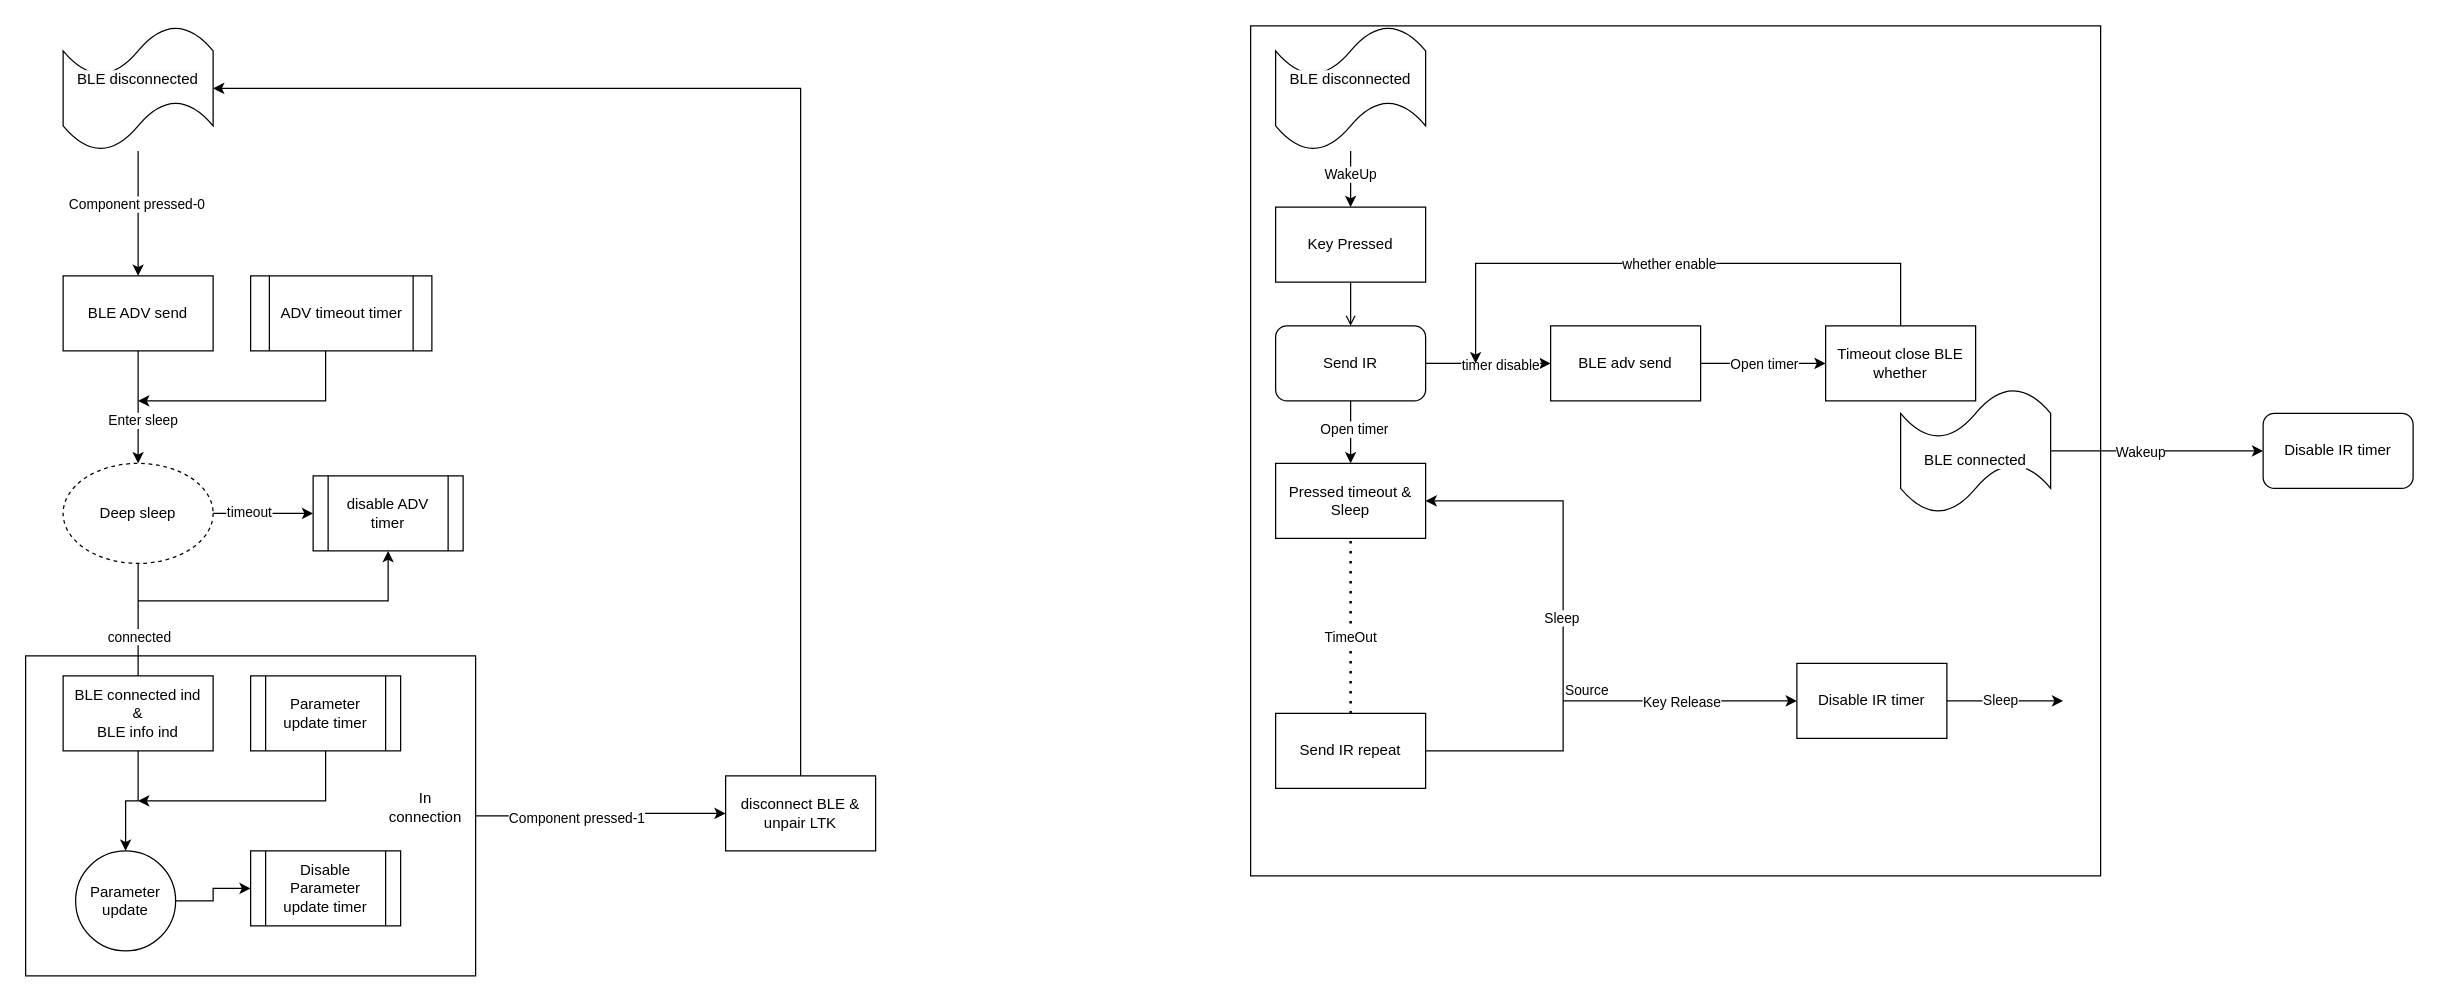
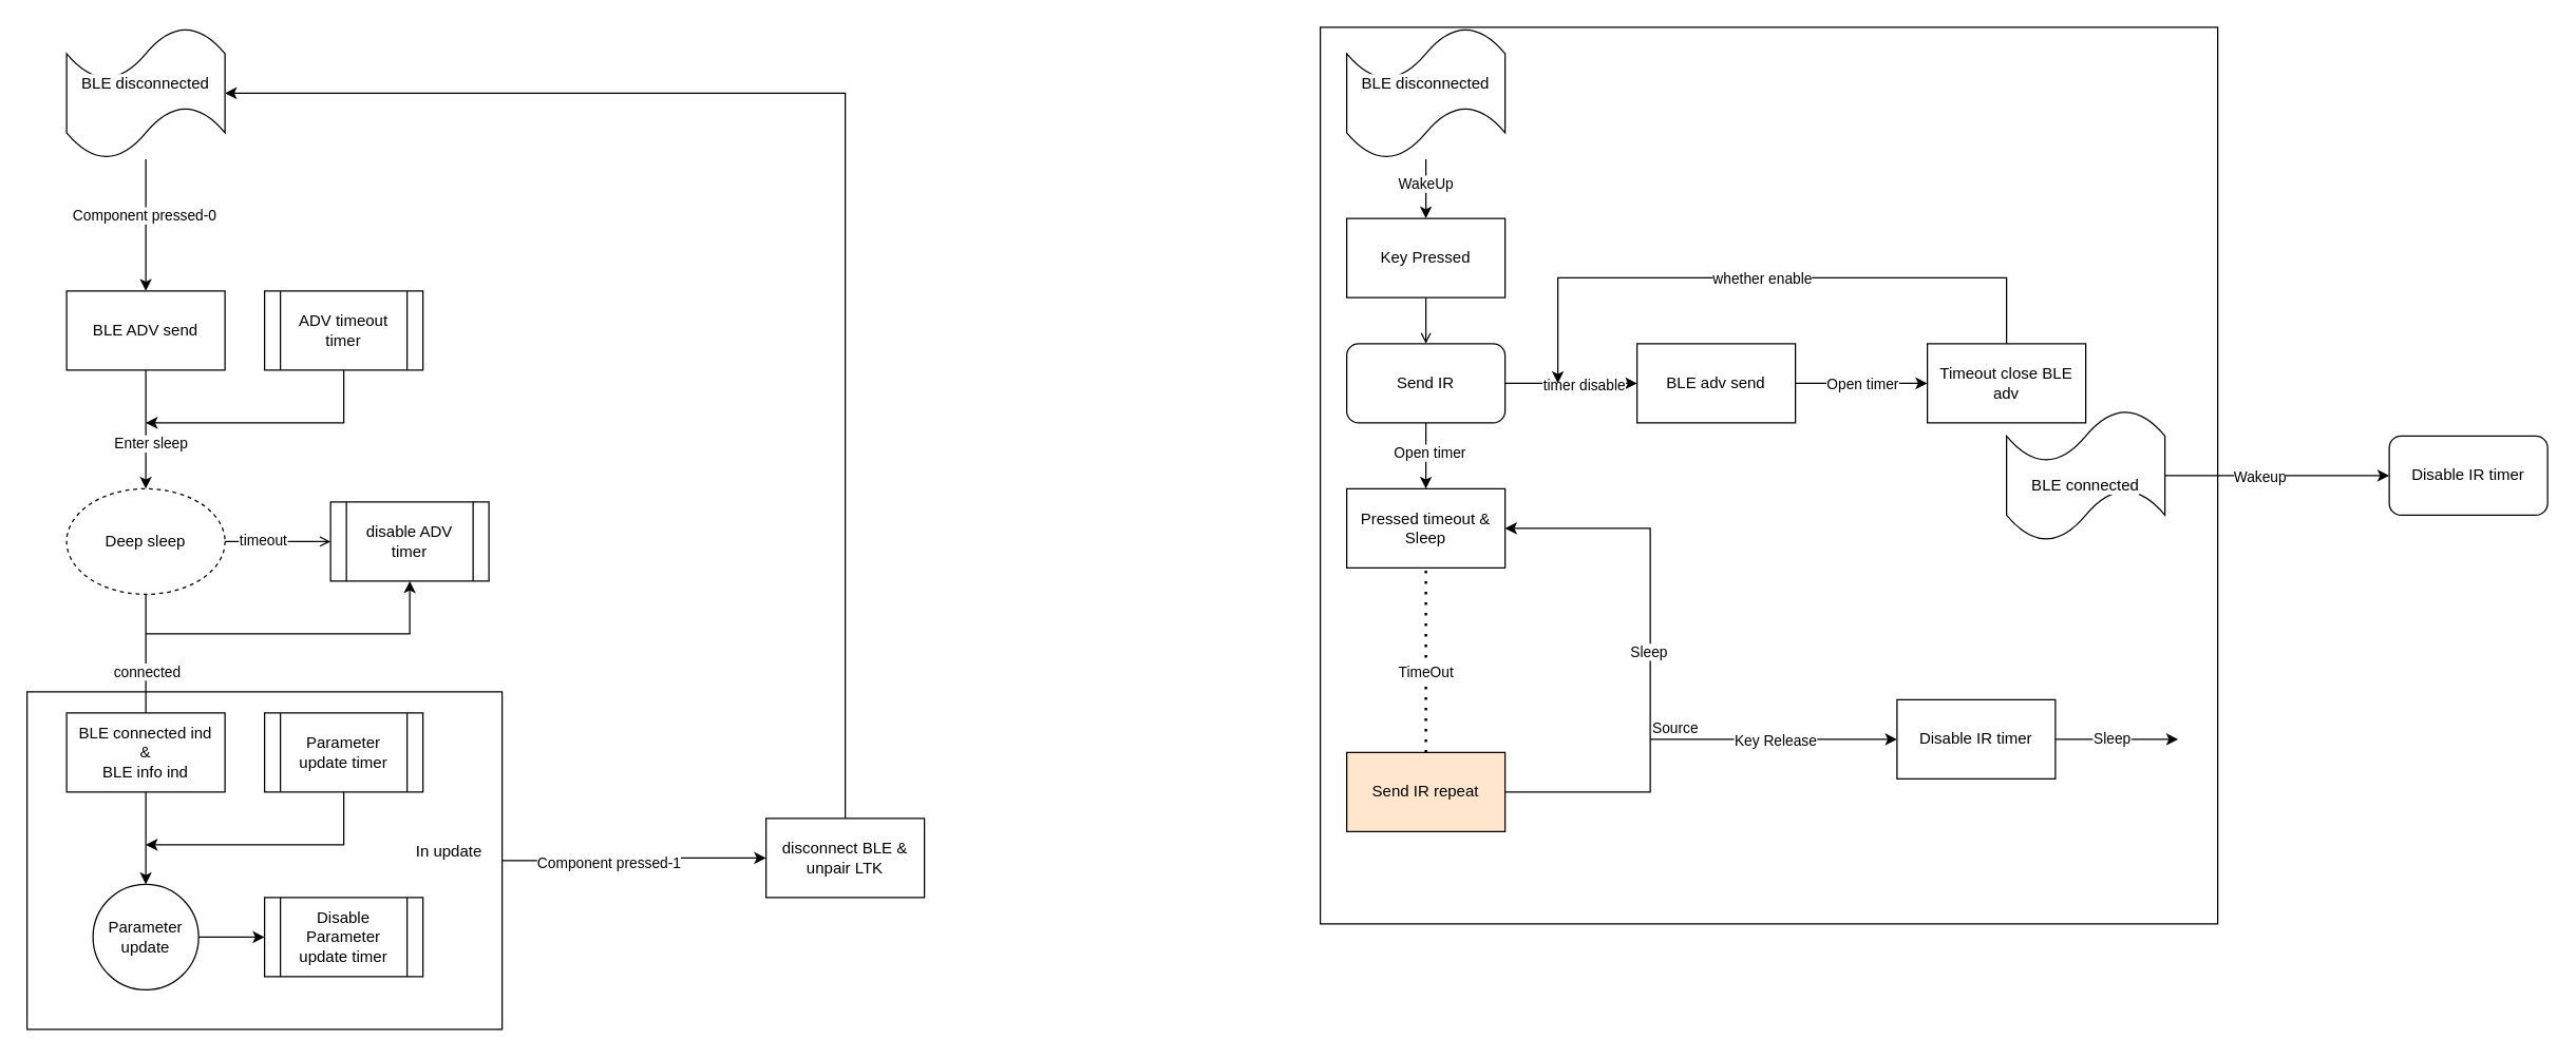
- <mxCell id="45" value="ADV timeout timer" style="shape=process;whiteSpace=wrap;html=1;backgroundOutline=1;" vertex="1" parent="1"><mxGeometry x="200" y="220" width="145" height="60" as="geometry" /></mxCell>
+ <mxCell id="45" value="ADV timeout timer" style="shape=process;whiteSpace=wrap;html=1;backgroundOutline=1;" vertex="1" parent="1"><mxGeometry x="200" y="220" width="120" height="60" as="geometry" /></mxCell>
- <mxCell id="37" value="Timeout close BLE whether" style="whiteSpace=wrap;html=1;rounded=0;" vertex="1" parent="1"><mxGeometry x="1460" y="260" width="120" height="60" as="geometry" /></mxCell>
+ <mxCell id="37" value="Timeout close BLE adv" style="whiteSpace=wrap;html=1;rounded=0;" vertex="1" parent="1"><mxGeometry x="1460" y="260" width="120" height="60" as="geometry" /></mxCell>
- <mxCell id="46" value="" style="edgeStyle=orthogonalEdgeStyle;rounded=0;orthogonalLoop=1;jettySize=auto;html=1;" edge="1" parent="1" source="50" target="51"><mxGeometry relative="1" as="geometry" /></mxCell>
+ <mxCell id="46" value="" style="edgeStyle=orthogonalEdgeStyle;rounded=0;orthogonalLoop=1;jettySize=auto;html=1;endArrow=open;" edge="1" parent="1" source="50" target="51"><mxGeometry relative="1" as="geometry" /></mxCell>
- <mxCell id="18" value="Send IR repeat" style="rounded=0;whiteSpace=wrap;html=1;" vertex="1" parent="1"><mxGeometry x="1020" y="570" width="120" height="60" as="geometry" /></mxCell>
+ <mxCell id="18" value="Send IR repeat" style="rounded=0;whiteSpace=wrap;html=1;fillColor=#ffe6cc;" vertex="1" parent="1"><mxGeometry x="1020" y="570" width="120" height="60" as="geometry" /></mxCell>
- <mxCell id="60" value="In connection" style="text;html=1;strokeColor=none;fillColor=none;align=center;verticalAlign=middle;whiteSpace=wrap;rounded=0;" vertex="1" parent="1"><mxGeometry x="310" y="630" width="60" height="30" as="geometry" /></mxCell>
+ <mxCell id="60" value="In update" style="text;html=1;strokeColor=none;fillColor=none;align=center;verticalAlign=middle;whiteSpace=wrap;rounded=0;" vertex="1" parent="1"><mxGeometry x="310" y="630" width="60" height="30" as="geometry" /></mxCell>
- <mxCell id="57" value="Parameter update" style="ellipse;whiteSpace=wrap;html=1;" vertex="1" parent="1"><mxGeometry x="60" y="680" width="80" height="80" as="geometry" /></mxCell>
+ <mxCell id="57" value="Parameter update" style="ellipse;whiteSpace=wrap;html=1;" vertex="1" parent="1"><mxGeometry x="70" y="670" width="80" height="80" as="geometry" /></mxCell>
